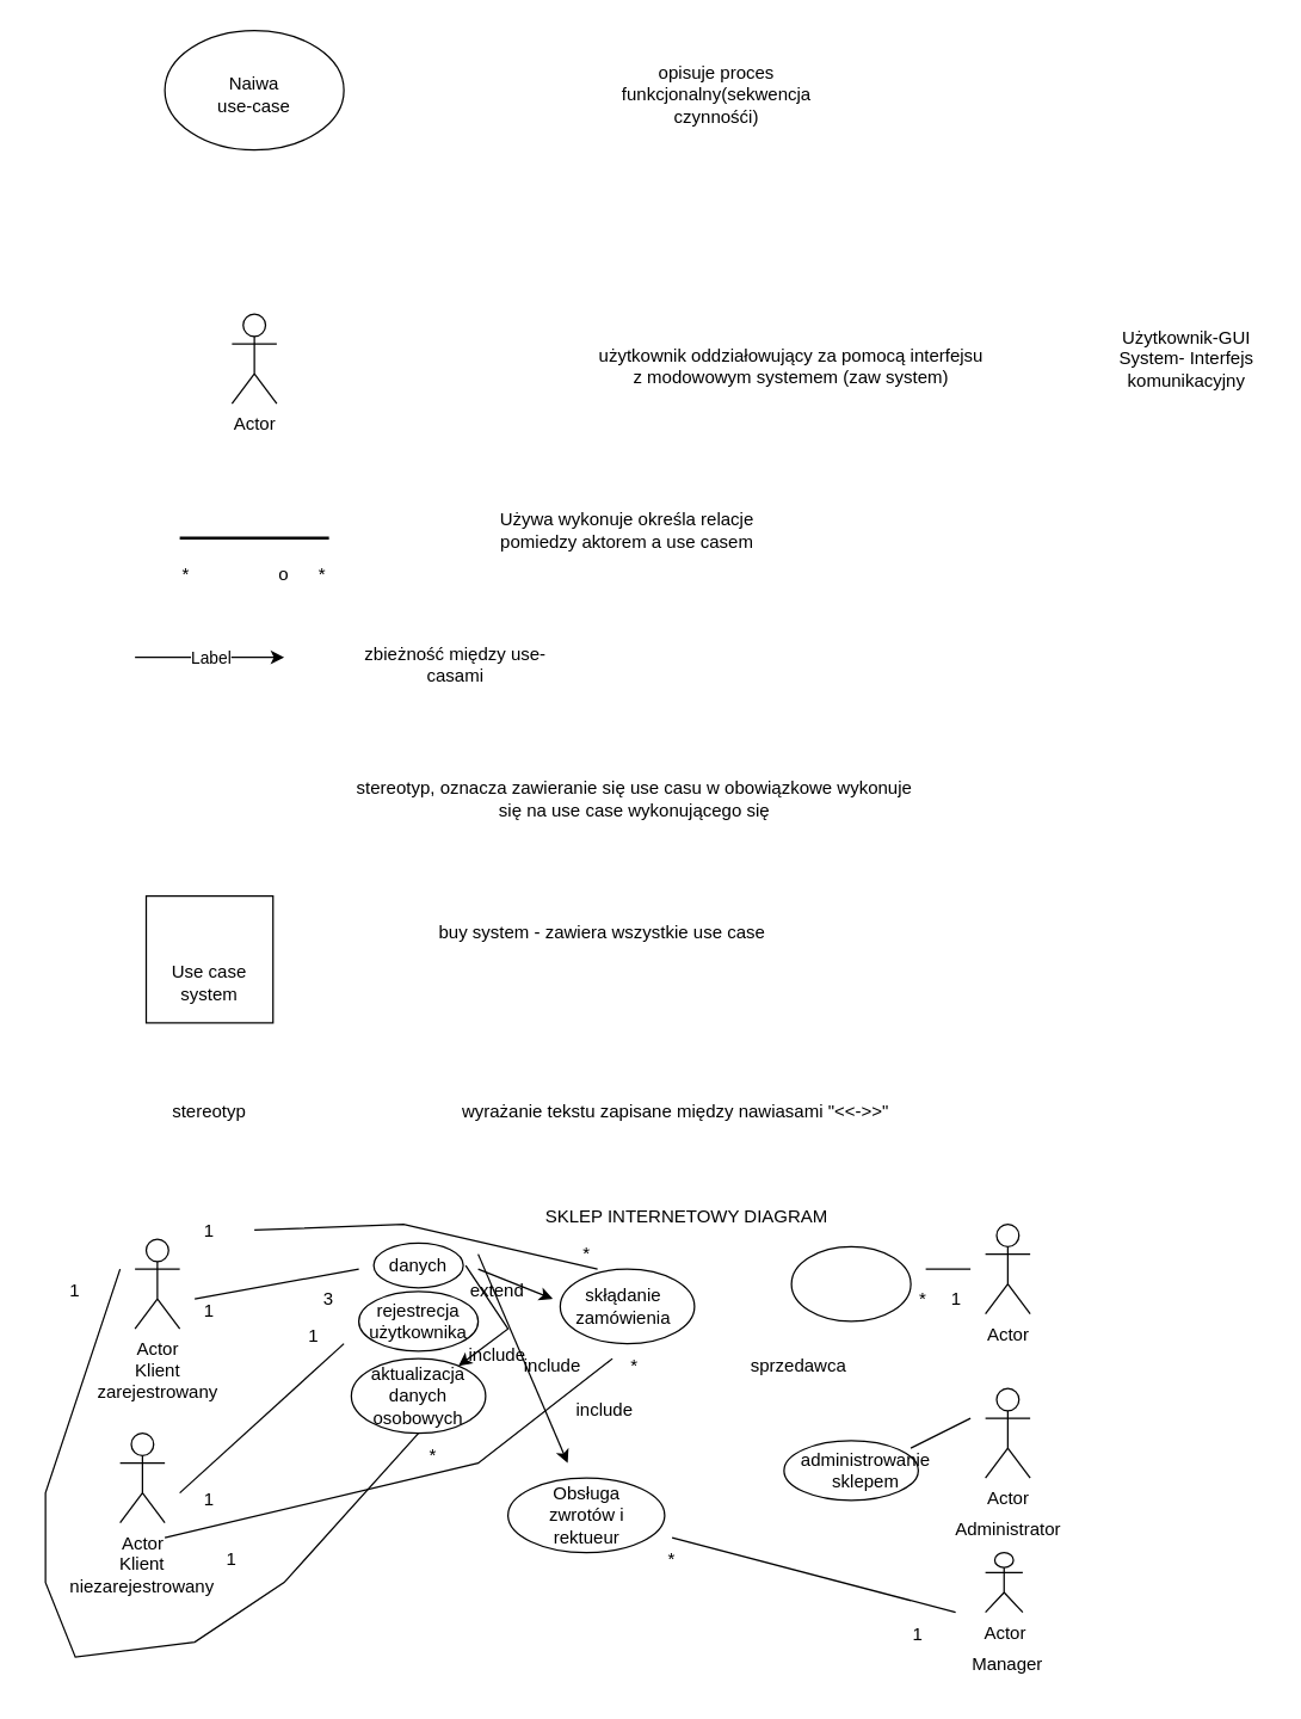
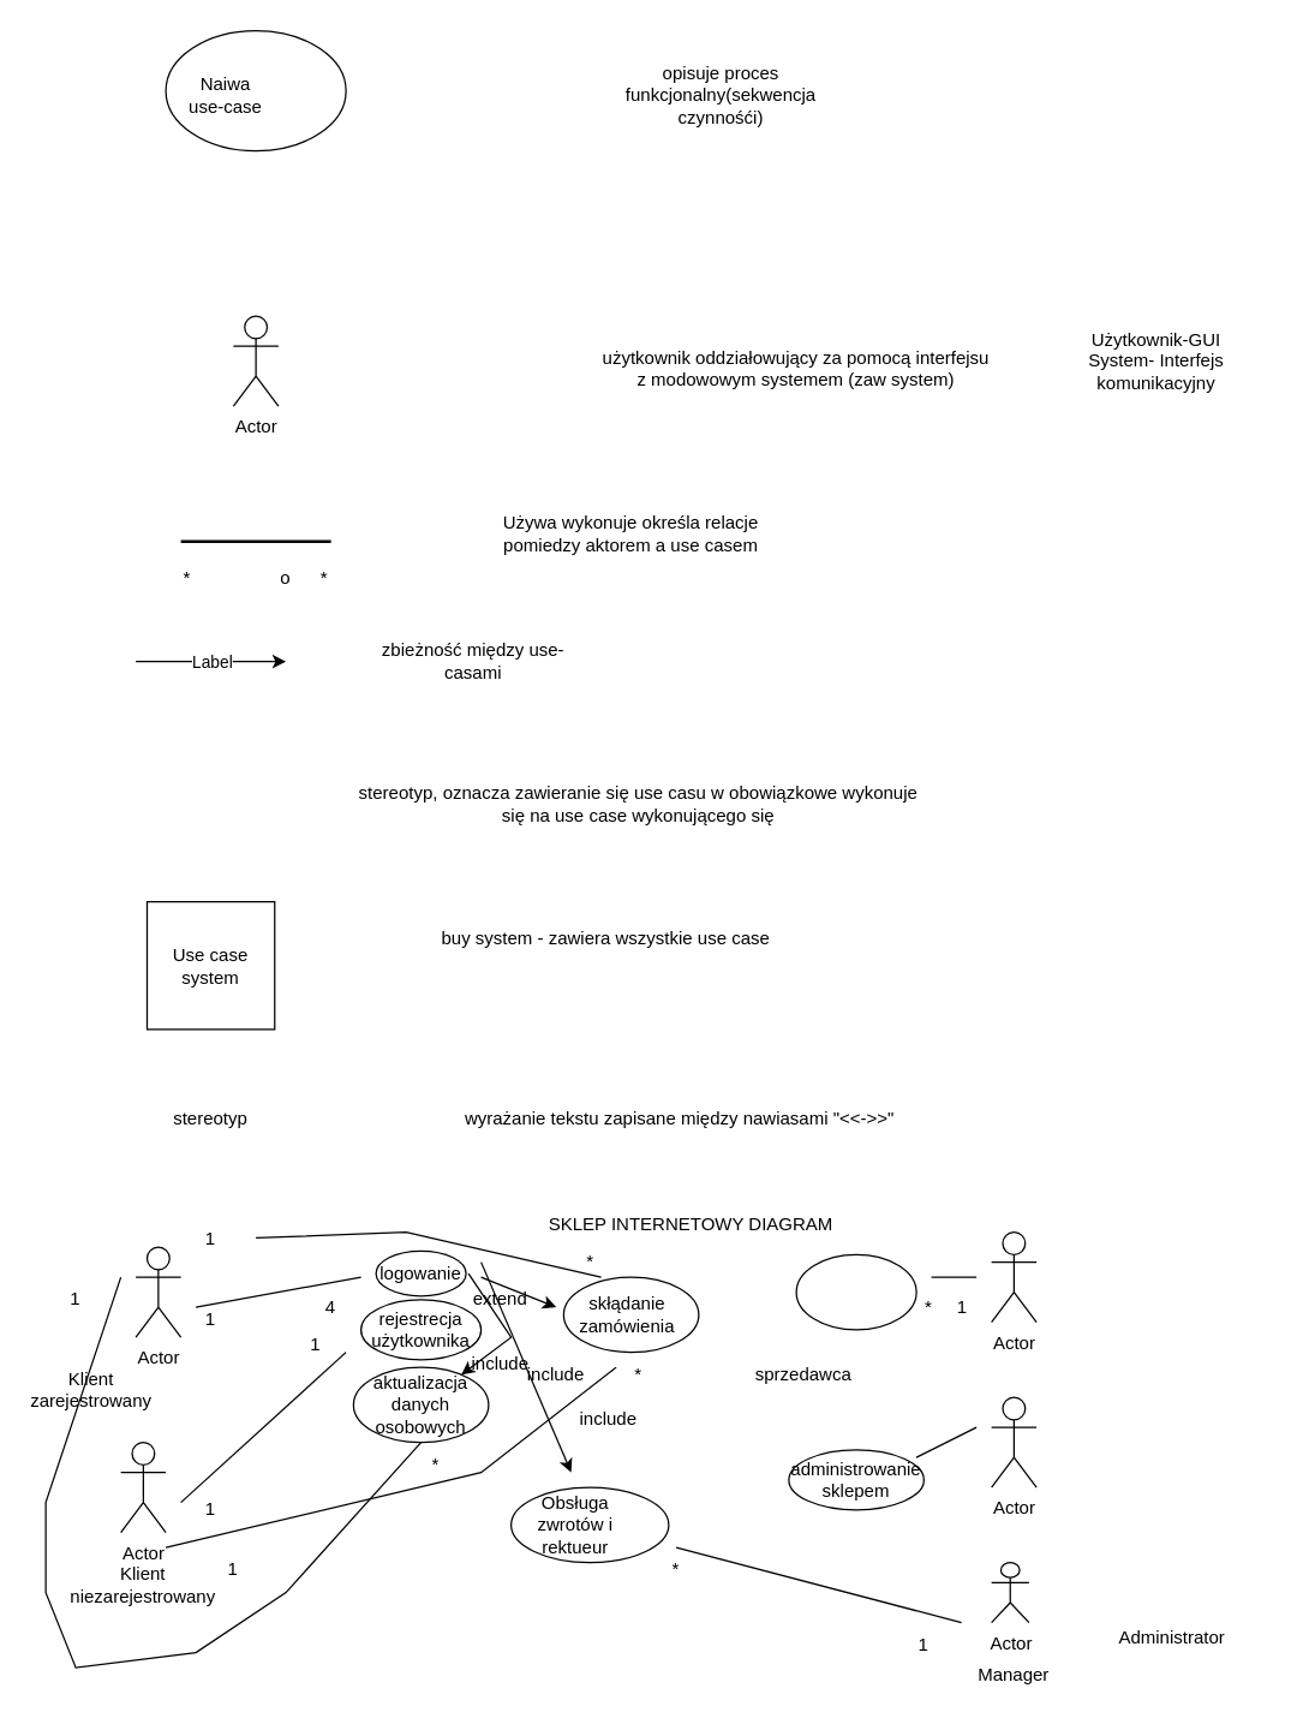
- <mxCell id="4" value="Naiwa use-case" style="text;html=1;strokeColor=none;fillColor=none;align=center;verticalAlign=middle;whiteSpace=wrap;rounded=0;" vertex="1" parent="1"><mxGeometry x="140" y="47.5" width="60" height="30" as="geometry" /></mxCell>
+ <mxCell id="4" value="Naiwa use-case" style="text;html=1;strokeColor=none;fillColor=none;align=center;verticalAlign=middle;whiteSpace=wrap;rounded=0;" vertex="1" parent="1"><mxGeometry x="120" y="47.5" width="60" height="30" as="geometry" /></mxCell>
- <mxCell id="7" value="Użytkownik-GUI&lt;br&gt;System- Interfejs komunikacyjny" style="text;html=1;strokeColor=none;fillColor=none;align=center;verticalAlign=middle;whiteSpace=wrap;rounded=0;" vertex="1" parent="1"><mxGeometry x="740" y="225" width="110" height="30" as="geometry" /></mxCell>
+ <mxCell id="7" value="Użytkownik-GUI&lt;br&gt;System- Interfejs komunikacyjny" style="text;html=1;strokeColor=none;fillColor=none;align=center;verticalAlign=middle;whiteSpace=wrap;rounded=0;" vertex="1" parent="1"><mxGeometry x="715" y="225" width="110" height="30" as="geometry" /></mxCell>
- <mxCell id="13" value="zbieżność między use-casami" style="text;html=1;strokeColor=none;fillColor=none;align=center;verticalAlign=middle;whiteSpace=wrap;rounded=0;" vertex="1" parent="1"><mxGeometry x="240" y="430" width="130" height="30" as="geometry" /></mxCell>
+ <mxCell id="13" value="zbieżność między use-casami" style="text;html=1;strokeColor=none;fillColor=none;align=center;verticalAlign=middle;whiteSpace=wrap;rounded=0;" vertex="1" parent="1"><mxGeometry x="250" y="425" width="130" height="30" as="geometry" /></mxCell>
- <mxCell id="17" value="Use case system" style="text;html=1;strokeColor=none;fillColor=none;align=center;verticalAlign=middle;whiteSpace=wrap;rounded=0;" vertex="1" parent="1"><mxGeometry x="110" y="642.5" width="60" height="30" as="geometry" /></mxCell>
+ <mxCell id="17" value="Use case system" style="text;html=1;strokeColor=none;fillColor=none;align=center;verticalAlign=middle;whiteSpace=wrap;rounded=0;" vertex="1" parent="1"><mxGeometry x="110" y="627.5" width="60" height="30" as="geometry" /></mxCell>
- <mxCell id="34" value="danych" style="text;html=1;strokeColor=none;fillColor=none;align=center;verticalAlign=middle;whiteSpace=wrap;rounded=0;" vertex="1" parent="1"><mxGeometry x="250" y="835" width="60" height="25" as="geometry" /></mxCell>
+ <mxCell id="34" value="logowanie" style="text;html=1;strokeColor=none;fillColor=none;align=center;verticalAlign=middle;whiteSpace=wrap;rounded=0;" vertex="1" parent="1"><mxGeometry x="250" y="835" width="60" height="25" as="geometry" /></mxCell>
- <mxCell id="58" value="3" style="text;html=1;strokeColor=none;fillColor=none;align=center;verticalAlign=middle;whiteSpace=wrap;rounded=0;" vertex="1" parent="1"><mxGeometry x="190" y="855" width="60" height="30" as="geometry" /></mxCell>
+ <mxCell id="58" value="4" style="text;html=1;strokeColor=none;fillColor=none;align=center;verticalAlign=middle;whiteSpace=wrap;rounded=0;" vertex="1" parent="1"><mxGeometry x="190" y="855" width="60" height="30" as="geometry" /></mxCell>
- <mxCell id="22" value="Klient zarejestrowany" style="text;html=1;strokeColor=none;fillColor=none;align=center;verticalAlign=middle;whiteSpace=wrap;rounded=0;" vertex="1" parent="1"><mxGeometry x="57.5" y="910" width="95" height="30" as="geometry" /></mxCell>
+ <mxCell id="22" value="Klient zarejestrowany" style="text;html=1;strokeColor=none;fillColor=none;align=center;verticalAlign=middle;whiteSpace=wrap;rounded=0;" vertex="1" parent="1"><mxGeometry x="12.5" y="910" width="95" height="30" as="geometry" /></mxCell>
- <mxCell id="42" value="administrowanie&lt;br&gt;sklepem" style="text;html=1;strokeColor=none;fillColor=none;align=center;verticalAlign=middle;whiteSpace=wrap;rounded=0;" vertex="1" parent="1"><mxGeometry x="550" y="970" width="60" height="30" as="geometry" /></mxCell>
+ <mxCell id="42" value="administrowanie&lt;br&gt;sklepem" style="text;html=1;strokeColor=none;fillColor=none;align=center;verticalAlign=middle;whiteSpace=wrap;rounded=0;" vertex="1" parent="1"><mxGeometry x="540" y="970" width="60" height="30" as="geometry" /></mxCell>
- <mxCell id="44" value="Obsługa zwrotów i rektueur" style="text;html=1;strokeColor=none;fillColor=none;align=center;verticalAlign=middle;whiteSpace=wrap;rounded=0;" vertex="1" parent="1"><mxGeometry x="362.5" y="1000" width="60" height="30" as="geometry" /></mxCell>
+ <mxCell id="44" value="Obsługa zwrotów i rektueur" style="text;html=1;strokeColor=none;fillColor=none;align=center;verticalAlign=middle;whiteSpace=wrap;rounded=0;" vertex="1" parent="1"><mxGeometry x="352.5" y="1000" width="60" height="30" as="geometry" /></mxCell>
- <mxCell id="30" value="Administrator" style="text;html=1;strokeColor=none;fillColor=none;align=center;verticalAlign=middle;whiteSpace=wrap;rounded=0;" vertex="1" parent="1"><mxGeometry x="632.5" y="1010" width="85" height="30" as="geometry" /></mxCell>
+ <mxCell id="30" value="Administrator" style="text;html=1;strokeColor=none;fillColor=none;align=center;verticalAlign=middle;whiteSpace=wrap;rounded=0;" vertex="1" parent="1"><mxGeometry x="737.5" y="1075" width="85" height="30" as="geometry" /></mxCell>
